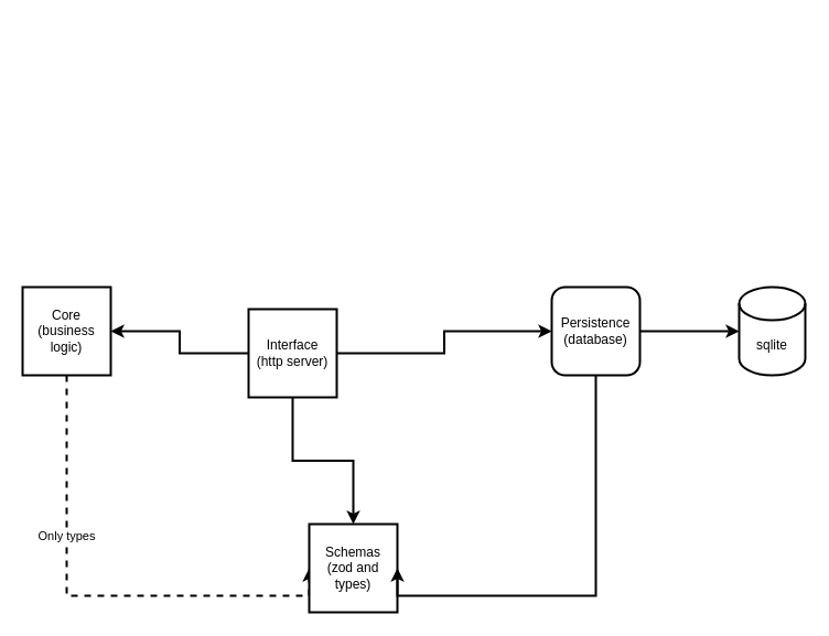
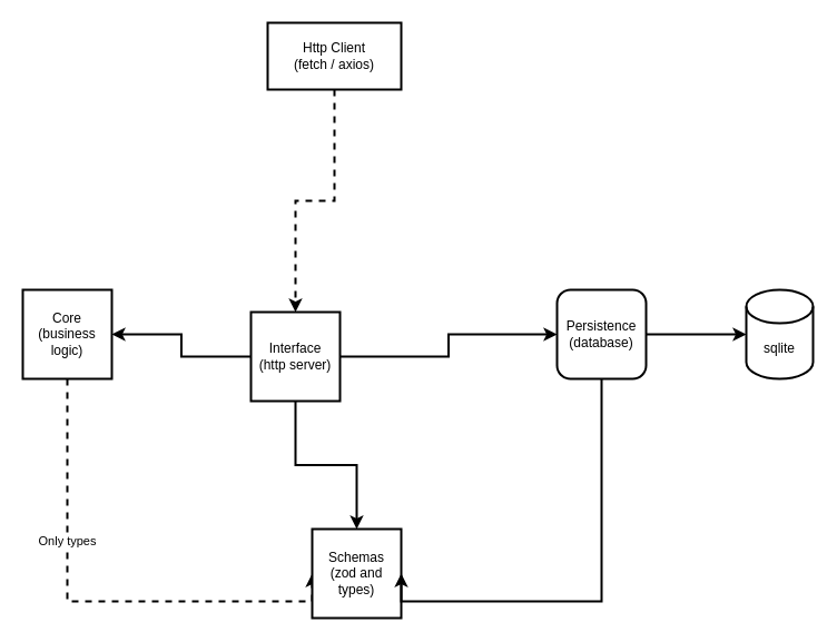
+ <mxCell id="14" value="Http Client&lt;br&gt;(fetch / axios)" style="rounded=0;whiteSpace=wrap;html=1;strokeWidth=2;" vertex="1" parent="1"><mxGeometry x="240" y="20" width="120" height="60" as="geometry" /></mxCell>
+ <mxCell id="13" style="edgeStyle=orthogonalEdgeStyle;rounded=0;orthogonalLoop=1;jettySize=auto;html=1;entryX=0.5;entryY=0;entryDx=0;entryDy=0;dashed=1;strokeWidth=2;" edge="1" parent="1" source="14" target="9"><mxGeometry relative="1" as="geometry" /></mxCell>
